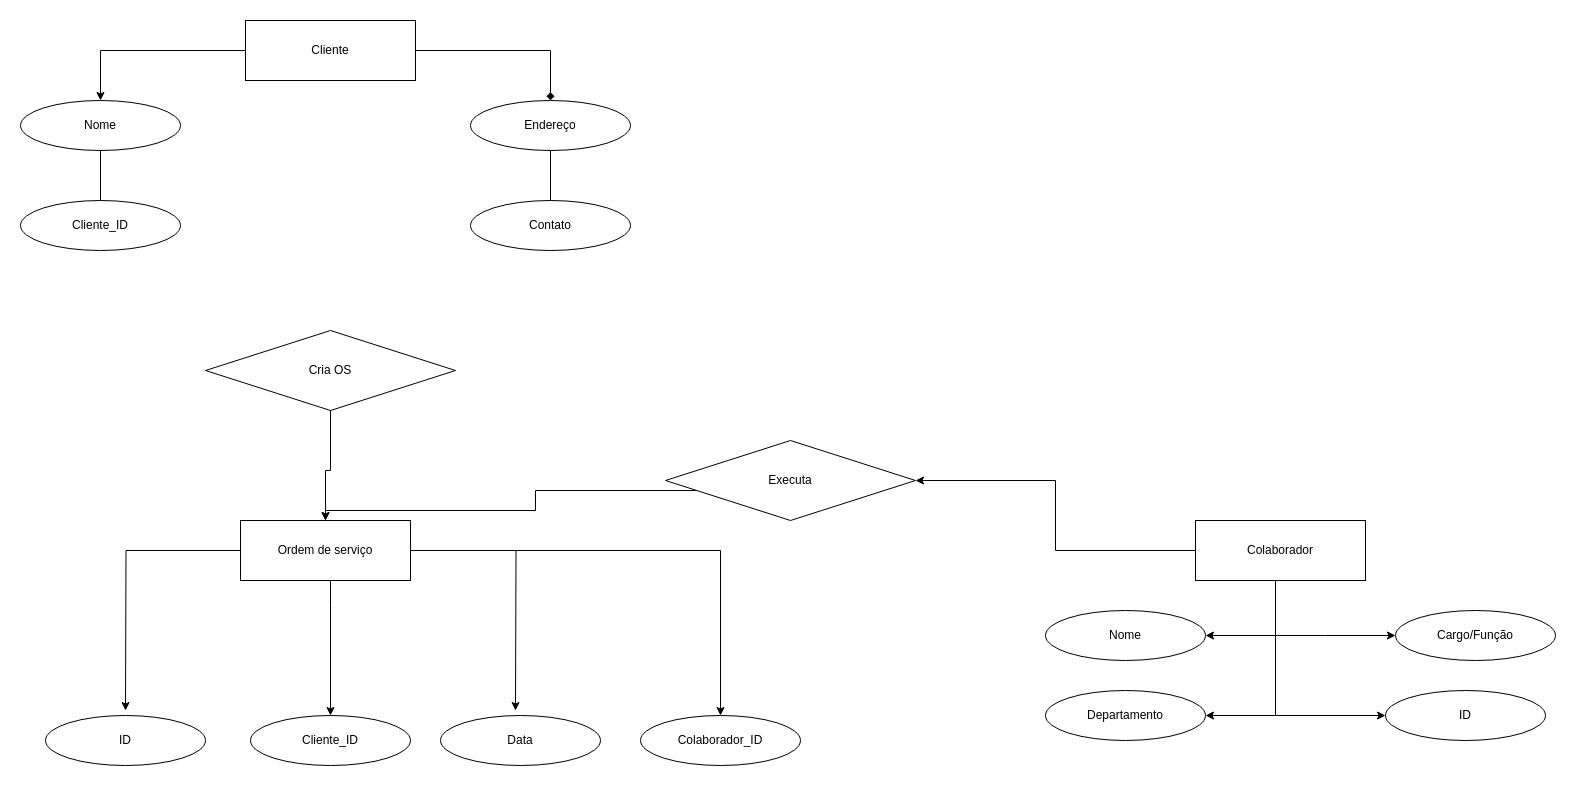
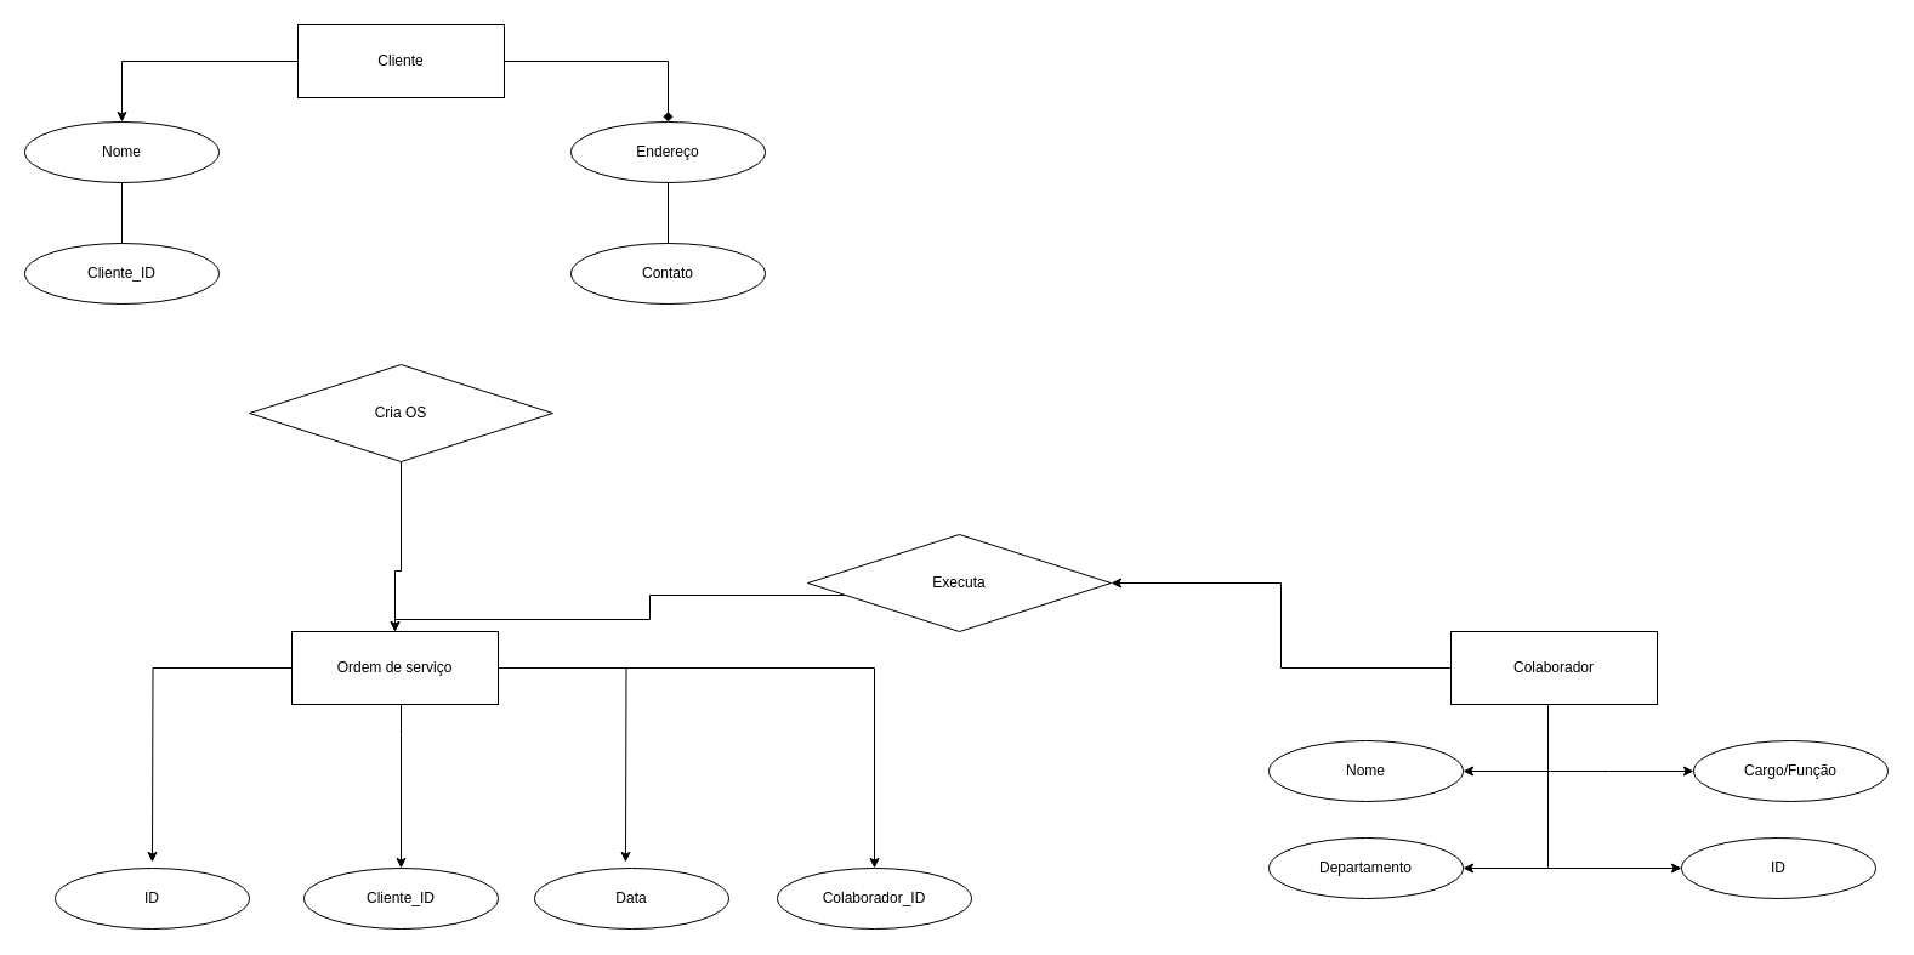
- <mxCell id="24" value="Cria OS" style="rhombus;whiteSpace=wrap;html=1;" vertex="1" parent="1"><mxGeometry x="205" y="330" width="250" height="80" as="geometry" /></mxCell>
+ <mxCell id="24" value="Cria OS" style="rhombus;whiteSpace=wrap;html=1;" vertex="1" parent="1"><mxGeometry x="205" y="300" width="250" height="80" as="geometry" /></mxCell>
